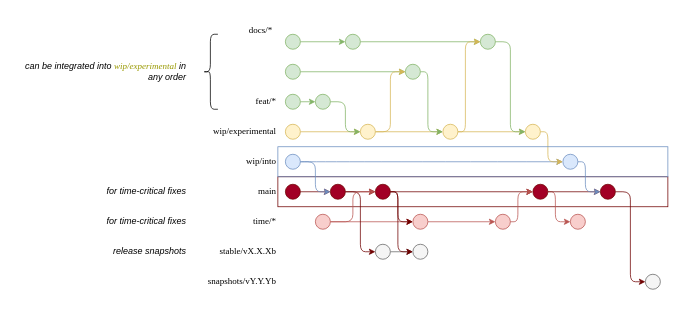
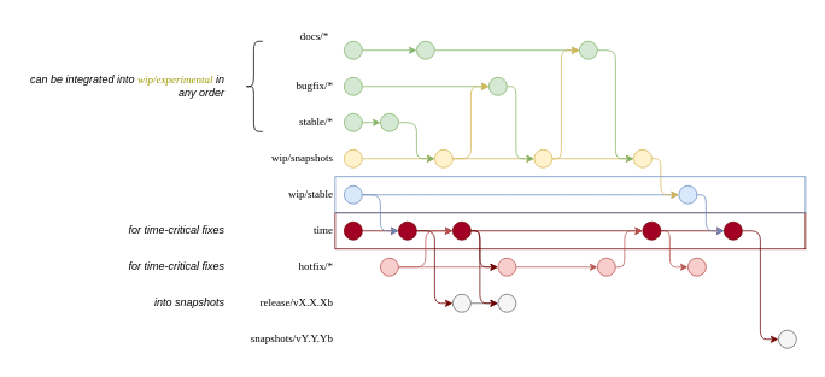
+ <mxCell id="9" value="bugfix/*" style="text;html=1;align=right;verticalAlign=middle;whiteSpace=wrap;rounded=1;fontFamily=Consolas;fontSource=https%3A%2F%2Ffonts.googleapis.com%2Fcss%3Ffamily%3DConsolas;" vertex="1" parent="1"><mxGeometry x="310" y="75" width="60" height="40" as="geometry" /></mxCell>
- <mxCell id="8" value="feat/*" style="text;html=1;align=right;verticalAlign=middle;whiteSpace=wrap;rounded=1;fontFamily=Consolas;fontSource=https%3A%2F%2Ffonts.googleapis.com%2Fcss%3Ffamily%3DConsolas;" vertex="1" parent="1"><mxGeometry x="310" y="115" width="60" height="40" as="geometry" /></mxCell>
+ <mxCell id="8" value="stable/*" style="text;html=1;align=right;verticalAlign=middle;whiteSpace=wrap;rounded=1;fontFamily=Consolas;fontSource=https%3A%2F%2Ffonts.googleapis.com%2Fcss%3Ffamily%3DConsolas;" vertex="1" parent="1"><mxGeometry x="310" y="115" width="60" height="40" as="geometry" /></mxCell>
- <mxCell id="7" value="wip/experimental" style="text;html=1;align=right;verticalAlign=middle;whiteSpace=wrap;rounded=1;fontFamily=Consolas;fontSource=https%3A%2F%2Ffonts.googleapis.com%2Fcss%3Ffamily%3DConsolas;" vertex="1" parent="1"><mxGeometry x="210" y="155" width="160" height="40" as="geometry" /></mxCell>
+ <mxCell id="7" value="wip/snapshots" style="text;html=1;align=right;verticalAlign=middle;whiteSpace=wrap;rounded=1;fontFamily=Consolas;fontSource=https%3A%2F%2Ffonts.googleapis.com%2Fcss%3Ffamily%3DConsolas;" vertex="1" parent="1"><mxGeometry x="210" y="155" width="160" height="40" as="geometry" /></mxCell>
- <mxCell id="6" value="wip/into" style="text;html=1;align=right;verticalAlign=middle;whiteSpace=wrap;rounded=1;fontFamily=Consolas;fontSource=https%3A%2F%2Ffonts.googleapis.com%2Fcss%3Ffamily%3DConsolas;" vertex="1" parent="1"><mxGeometry x="210" y="195" width="160" height="40" as="geometry" /></mxCell>
+ <mxCell id="6" value="wip/stable" style="text;html=1;align=right;verticalAlign=middle;whiteSpace=wrap;rounded=1;fontFamily=Consolas;fontSource=https%3A%2F%2Ffonts.googleapis.com%2Fcss%3Ffamily%3DConsolas;" vertex="1" parent="1"><mxGeometry x="210" y="195" width="160" height="40" as="geometry" /></mxCell>
- <mxCell id="5" value="main" style="text;html=1;align=right;verticalAlign=middle;whiteSpace=wrap;rounded=1;fontFamily=Consolas;fontSource=https%3A%2F%2Ffonts.googleapis.com%2Fcss%3Ffamily%3DConsolas;" vertex="1" parent="1"><mxGeometry y="235" width="40" height="40" as="geometry" x="330" /></mxCell>
+ <mxCell id="5" value="time" style="text;html=1;align=right;verticalAlign=middle;whiteSpace=wrap;rounded=1;fontFamily=Consolas;fontSource=https%3A%2F%2Ffonts.googleapis.com%2Fcss%3Ffamily%3DConsolas;" vertex="1" parent="1"><mxGeometry y="235" width="40" height="40" as="geometry" x="330" /></mxCell>
- <mxCell id="18" value="time/*" style="text;html=1;align=right;verticalAlign=middle;whiteSpace=wrap;rounded=1;fontFamily=Consolas;fontSource=https%3A%2F%2Ffonts.googleapis.com%2Fcss%3Ffamily%3DConsolas;" vertex="1" parent="1"><mxGeometry x="210" y="275" width="160" height="40" as="geometry" /></mxCell>
+ <mxCell id="18" value="hotfix/*" style="text;html=1;align=right;verticalAlign=middle;whiteSpace=wrap;rounded=1;fontFamily=Consolas;fontSource=https%3A%2F%2Ffonts.googleapis.com%2Fcss%3Ffamily%3DConsolas;" vertex="1" parent="1"><mxGeometry x="210" y="275" width="160" height="40" as="geometry" /></mxCell>
- <mxCell id="65" value="release snapshots" style="text;html=1;align=right;verticalAlign=middle;whiteSpace=wrap;rounded=0;fontStyle=2" vertex="1" parent="1"><mxGeometry x="20" y="315" width="230" height="40" as="geometry" /></mxCell>
+ <mxCell id="65" value="into snapshots" style="text;html=1;align=right;verticalAlign=middle;whiteSpace=wrap;rounded=0;fontStyle=2" vertex="1" parent="1"><mxGeometry x="20" y="315" width="230" height="40" as="geometry" /></mxCell>
- <mxCell id="64" value="stable/vX.X.Xb" style="text;html=1;align=right;verticalAlign=middle;whiteSpace=wrap;rounded=1;fontFamily=Consolas;fontSource=https%3A%2F%2Ffonts.googleapis.com%2Fcss%3Ffamily%3DConsolas;" vertex="1" parent="1"><mxGeometry x="250" y="315" width="120" height="40" as="geometry" /></mxCell>
+ <mxCell id="64" value="release/vX.X.Xb" style="text;html=1;align=right;verticalAlign=middle;whiteSpace=wrap;rounded=1;fontFamily=Consolas;fontSource=https%3A%2F%2Ffonts.googleapis.com%2Fcss%3Ffamily%3DConsolas;" vertex="1" parent="1"><mxGeometry x="250" y="315" width="120" height="40" as="geometry" /></mxCell>
